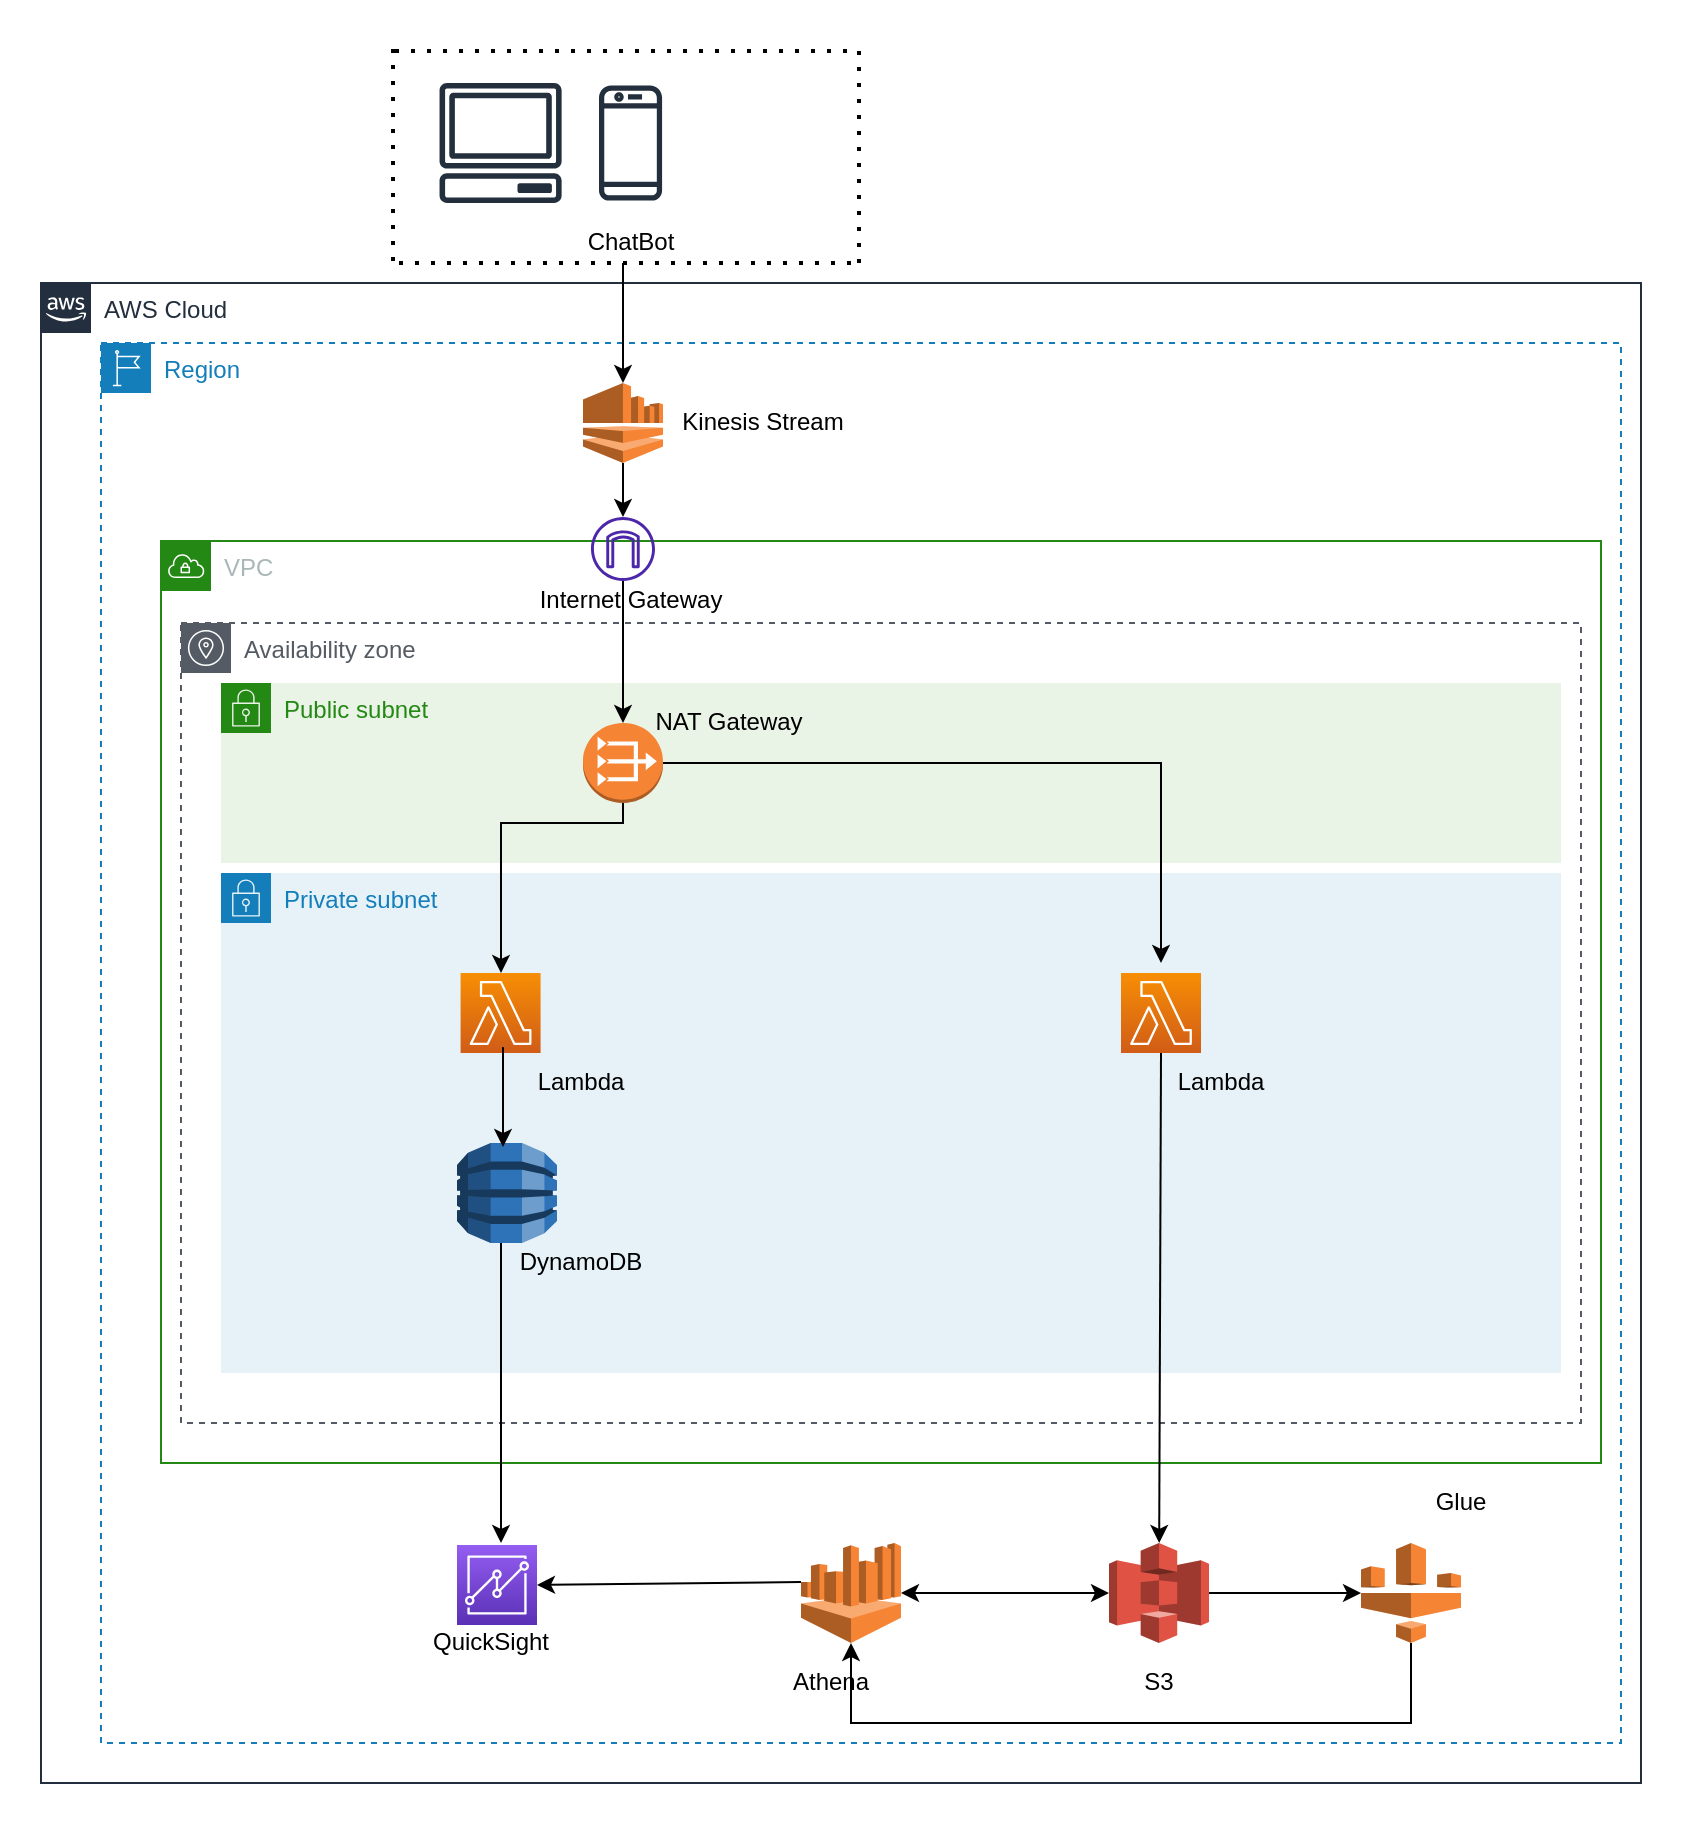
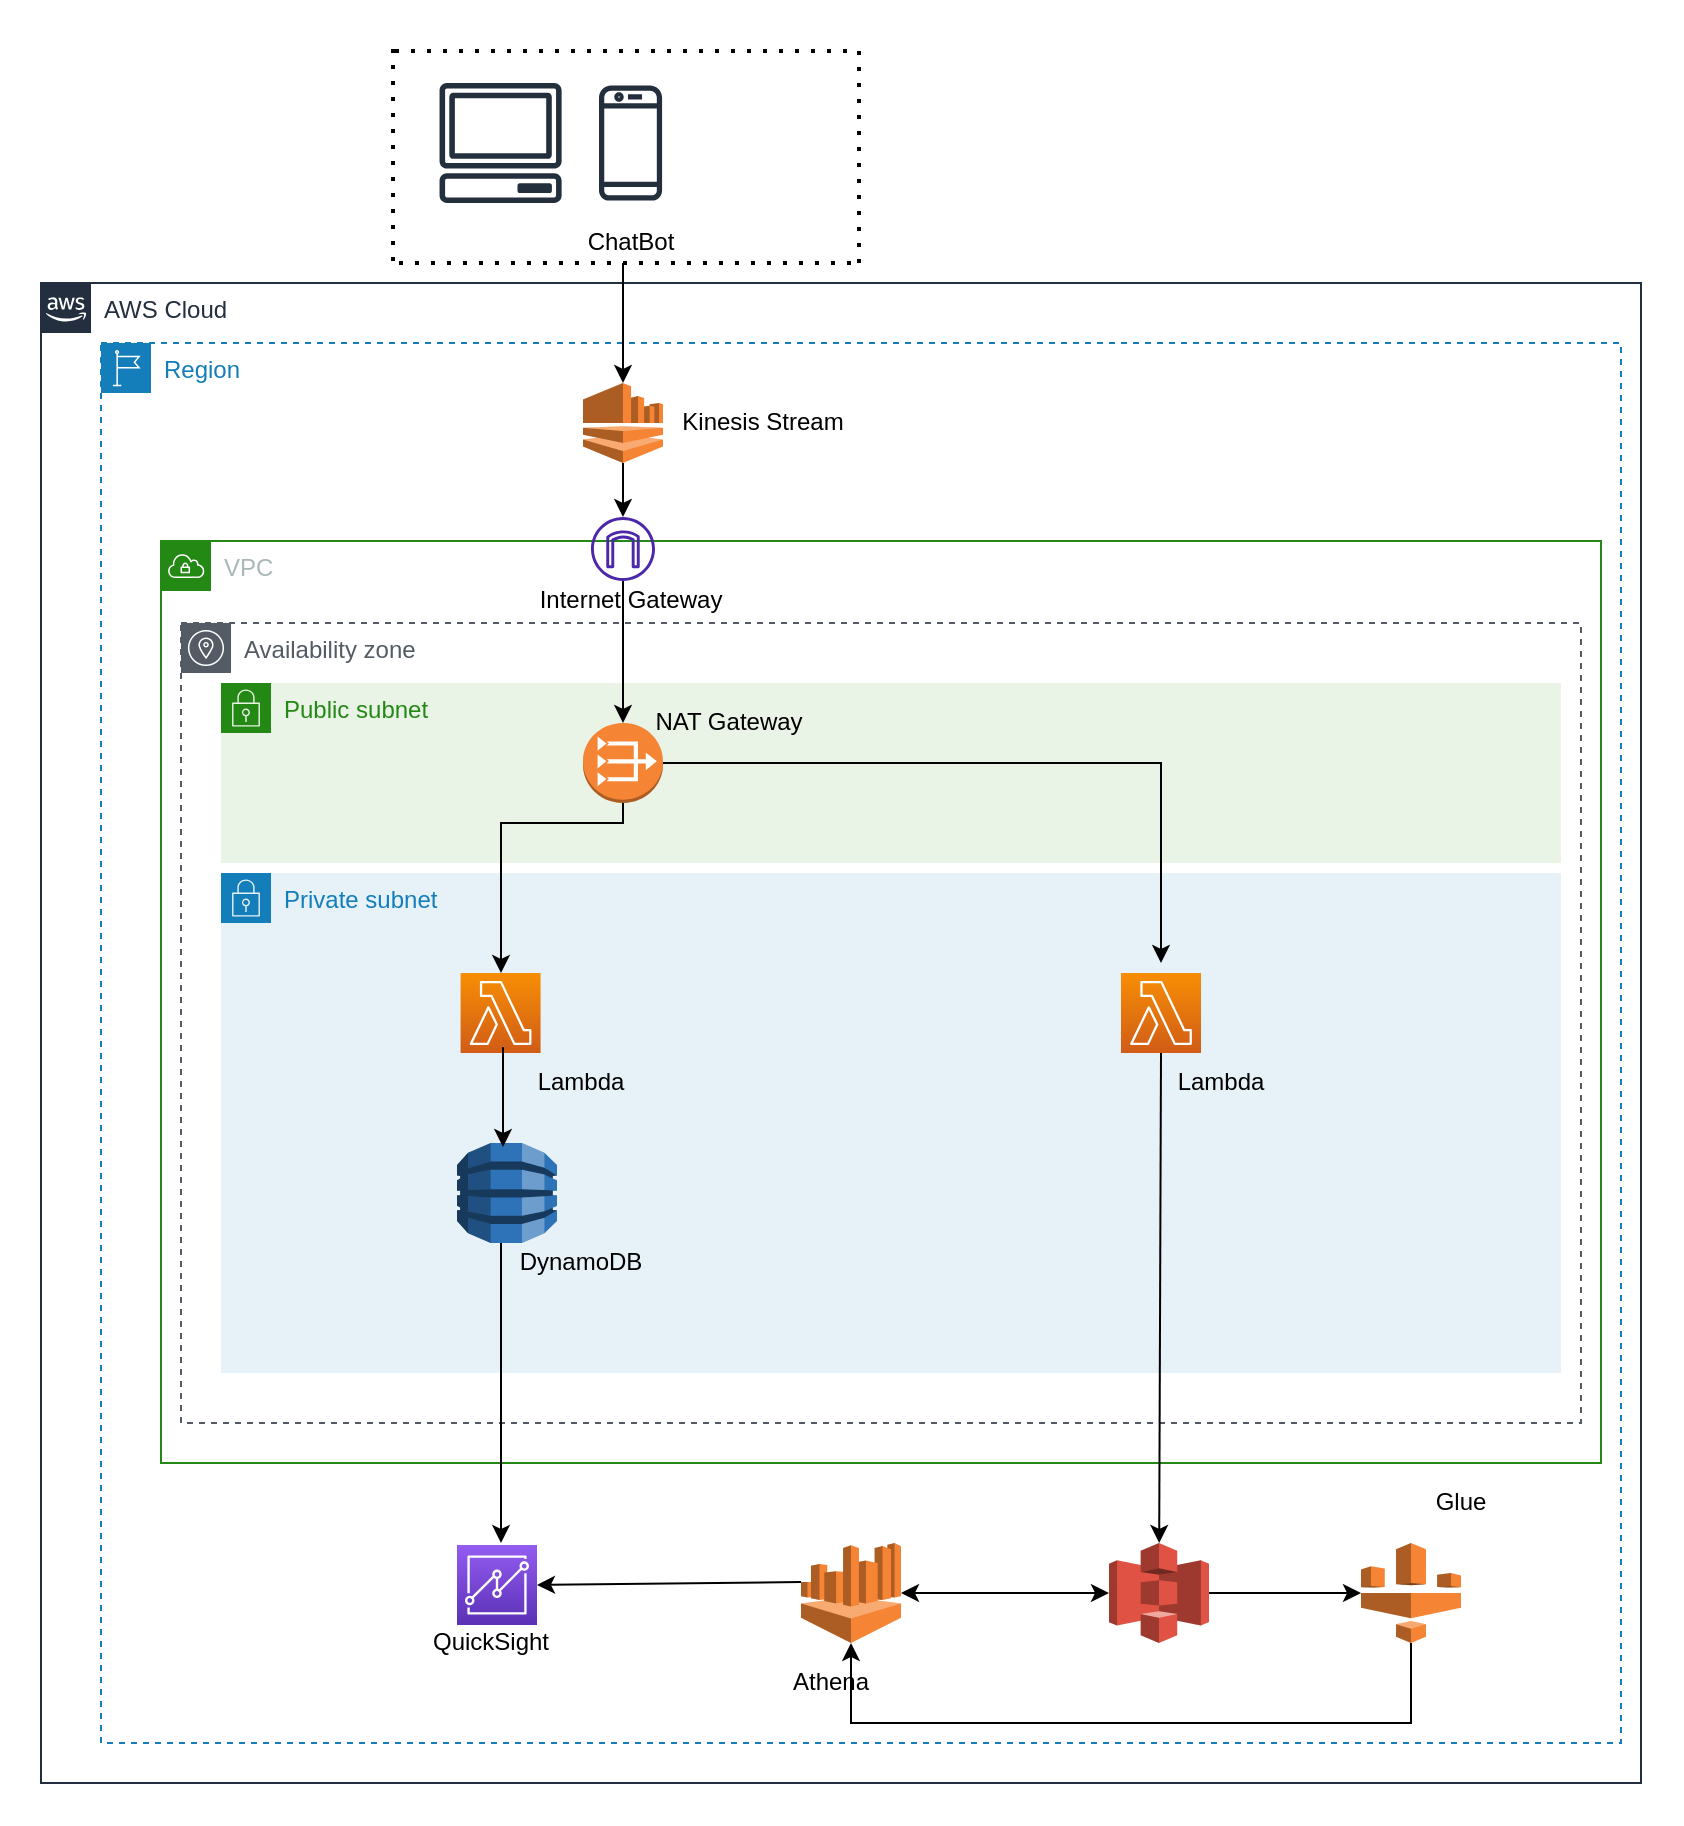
- <mxCell id="11" value="S3" style="text;html=1;align=center;verticalAlign=middle;resizable=0;points=[];autosize=1;strokeColor=none;fillColor=none;" vertex="1" parent="3"><mxGeometry x="514" y="660" width="30" height="20" as="geometry" /></mxCell>
